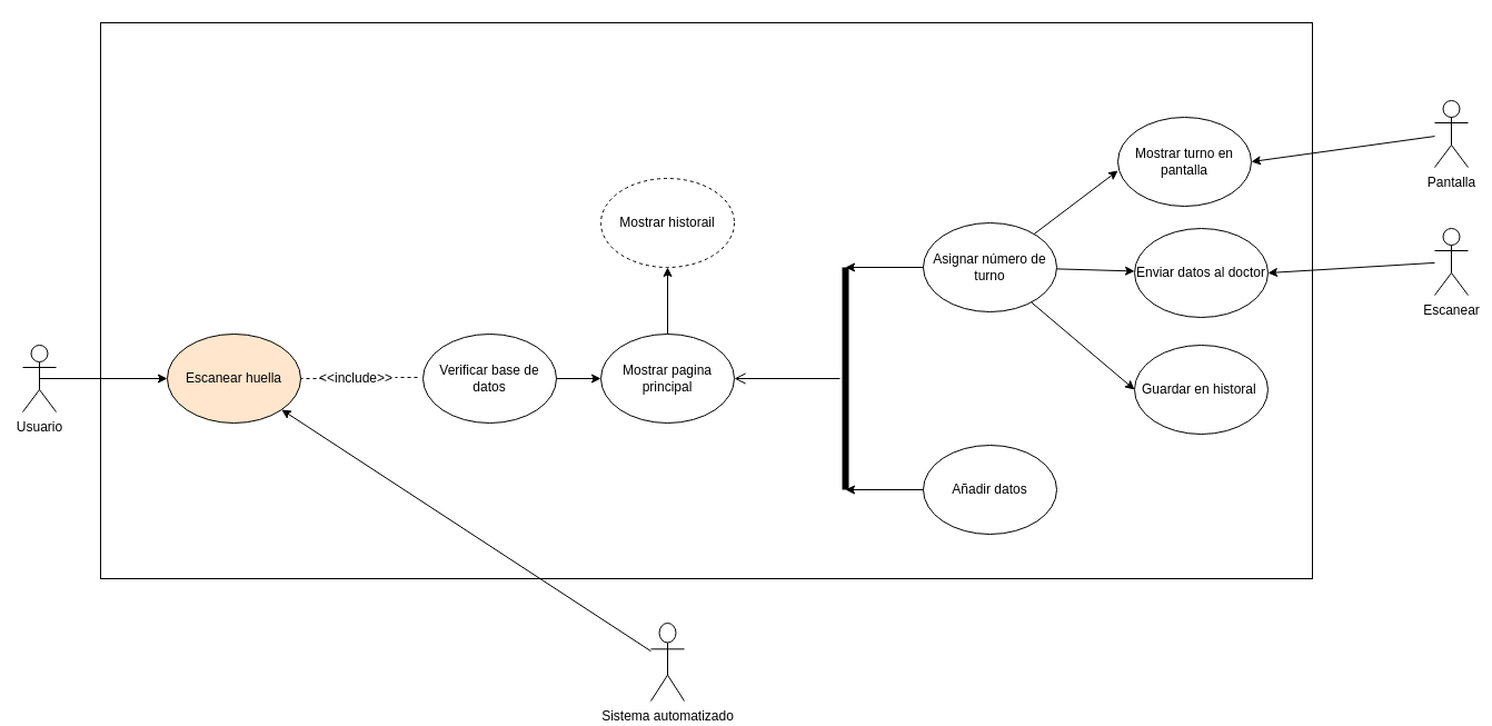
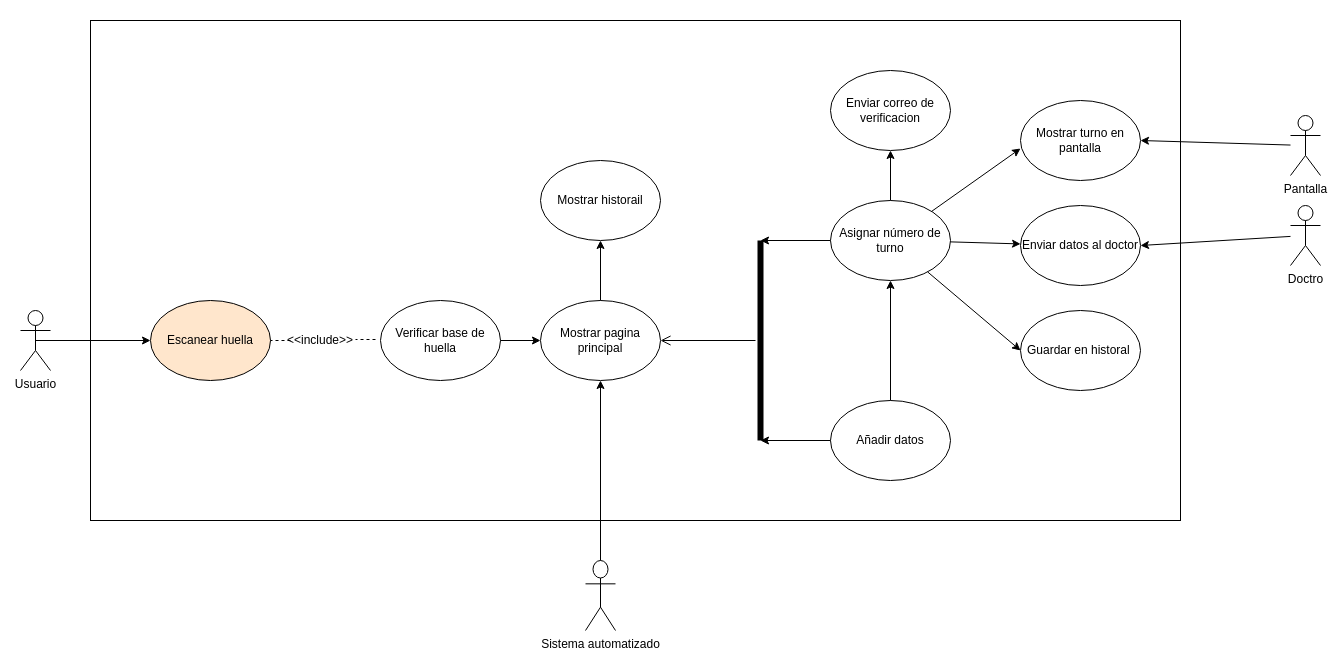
+ <mxCell id="24" value="Enviar correo de verificacion" style="ellipse;whiteSpace=wrap;html=1;fillColor=none;" vertex="1" parent="1"><mxGeometry x="830" y="70" width="120" height="80" as="geometry" /></mxCell>
- <mxCell id="29" value="Pantalla" style="shape=umlActor;verticalLabelPosition=bottom;verticalAlign=top;html=1;outlineConnect=0;fillColor=none;" vertex="1" parent="1"><mxGeometry x="1290" y="90" width="30" height="60" as="geometry" /></mxCell>
+ <mxCell id="29" value="Pantalla" style="shape=umlActor;verticalLabelPosition=bottom;verticalAlign=top;html=1;outlineConnect=0;fillColor=none;" vertex="1" parent="1"><mxGeometry x="1290" y="115" width="30" height="60" as="geometry" /></mxCell>
- <mxCell id="25" value="Mostrar turno en pantalla" style="ellipse;whiteSpace=wrap;html=1;fillColor=none;" vertex="1" parent="1"><mxGeometry x="1005" y="105" width="120" height="80" as="geometry" /></mxCell>
+ <mxCell id="25" value="Mostrar turno en pantalla" style="ellipse;whiteSpace=wrap;html=1;fillColor=none;" vertex="1" parent="1"><mxGeometry x="1020" y="100" width="120" height="80" as="geometry" /></mxCell>
+ <mxCell id="19" style="edgeStyle=none;html=1;entryX=0.5;entryY=1;entryDx=0;entryDy=0;" edge="1" parent="1" source="23" target="24"><mxGeometry relative="1" as="geometry" /></mxCell>
- <mxCell id="32" value="Mostrar historail" style="ellipse;whiteSpace=wrap;html=1;fillColor=none;dashed=1;" vertex="1" parent="1"><mxGeometry x="540" y="160" width="120" height="80" as="geometry" /></mxCell>
+ <mxCell id="32" value="Mostrar historail" style="ellipse;whiteSpace=wrap;html=1;fillColor=none;" vertex="1" parent="1"><mxGeometry x="540" y="160" width="120" height="80" as="geometry" /></mxCell>
- <mxCell id="31" value="Escanear" style="shape=umlActor;verticalLabelPosition=bottom;verticalAlign=top;html=1;outlineConnect=0;fillColor=none;" vertex="1" parent="1"><mxGeometry x="1290" y="205" width="30" height="60" as="geometry" /></mxCell>
+ <mxCell id="31" value="Doctro" style="shape=umlActor;verticalLabelPosition=bottom;verticalAlign=top;html=1;outlineConnect=0;fillColor=none;" vertex="1" parent="1"><mxGeometry x="1290" y="205" width="30" height="60" as="geometry" /></mxCell>
- <mxCell id="7" value="Verificar base de datos" style="ellipse;whiteSpace=wrap;html=1;fillColor=none;" vertex="1" parent="1"><mxGeometry x="380" y="300" width="120" height="80" as="geometry" /></mxCell>
+ <mxCell id="7" value="Verificar base de huella" style="ellipse;whiteSpace=wrap;html=1;fillColor=none;" vertex="1" parent="1"><mxGeometry x="380" y="300" width="120" height="80" as="geometry" /></mxCell>
+ <mxCell id="14" style="edgeStyle=none;html=1;entryX=0.5;entryY=1;entryDx=0;entryDy=0;" edge="1" parent="1" source="15" target="23"><mxGeometry relative="1" as="geometry" /></mxCell>
- <mxCell id="33" style="edgeStyle=none;html=1;" edge="1" parent="1" source="34" target="5"><mxGeometry relative="1" as="geometry" /></mxCell>
+ <mxCell id="33" style="edgeStyle=none;html=1;entryX=0.5;entryY=1;entryDx=0;entryDy=0;" edge="1" parent="1" source="34" target="12"><mxGeometry relative="1" as="geometry" /></mxCell>
